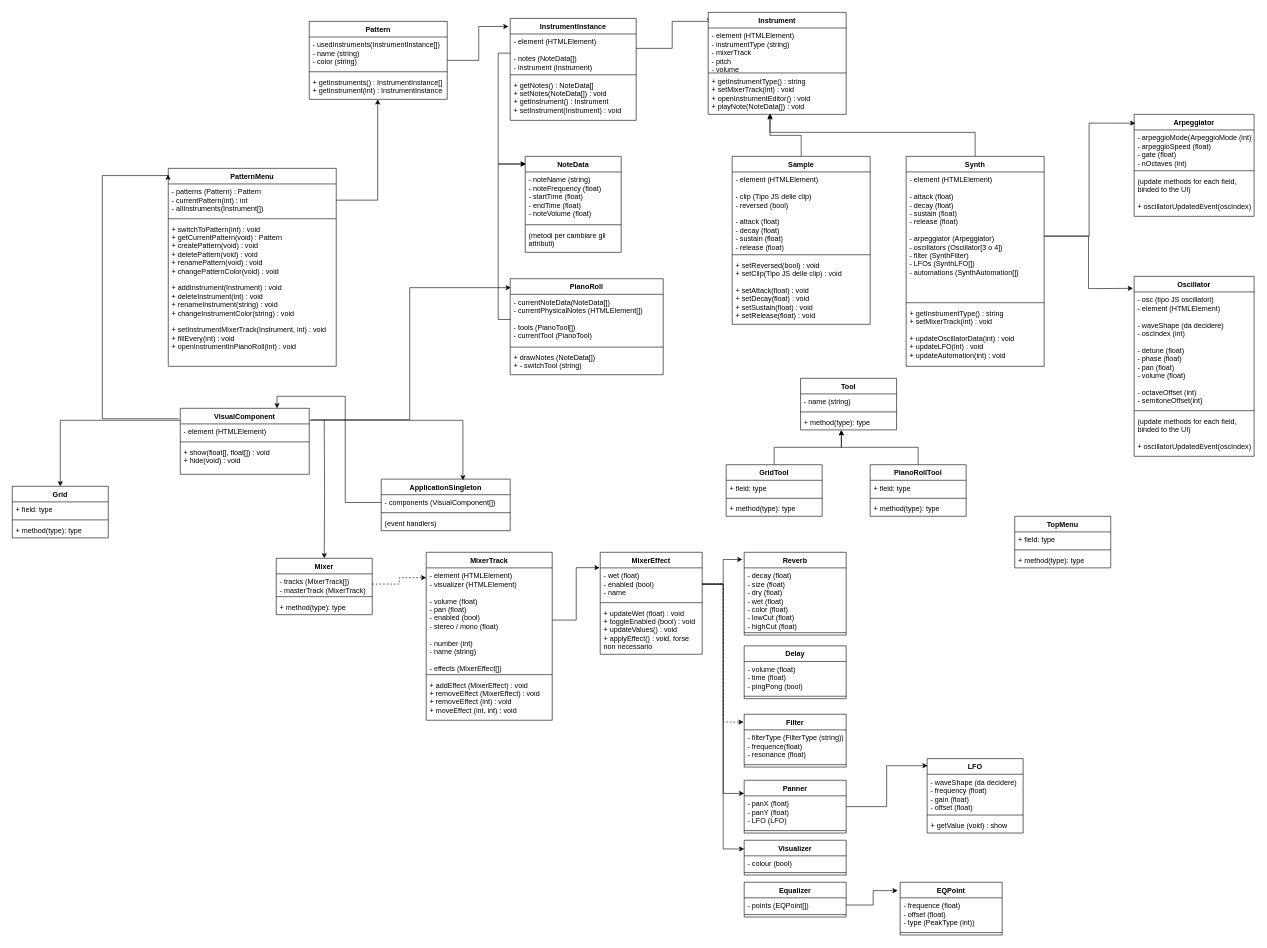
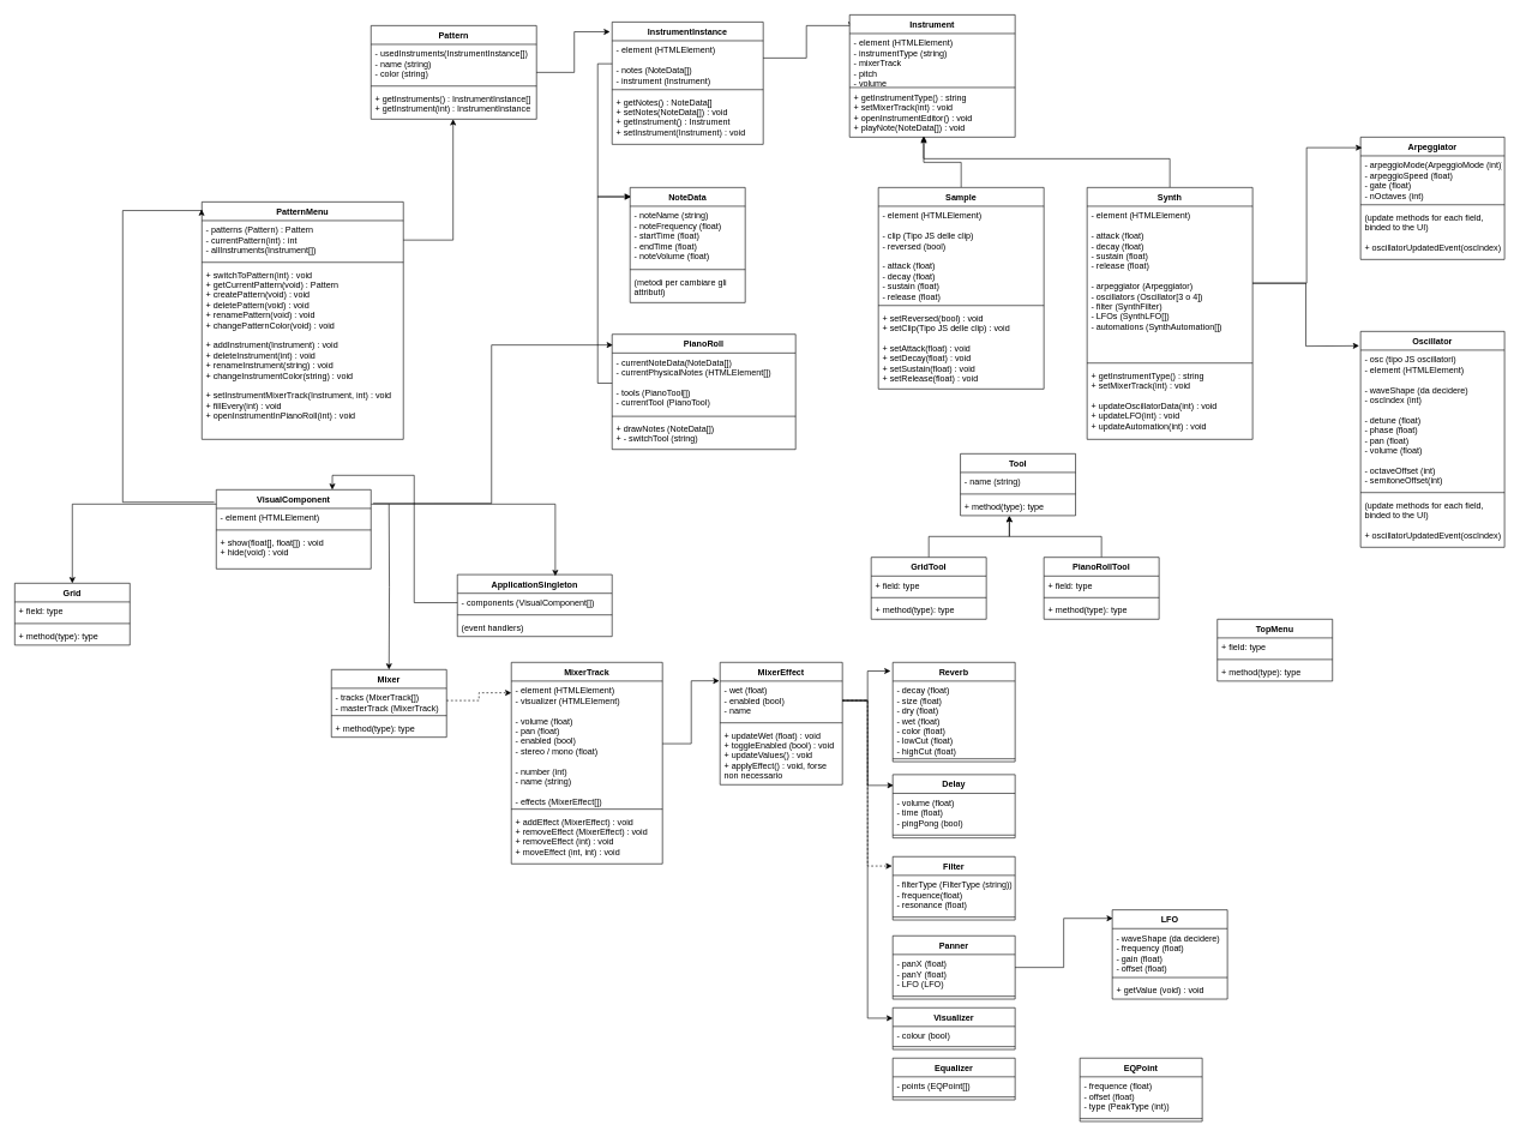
+ <mxCell id="125" style="edgeStyle=orthogonalEdgeStyle;rounded=0;orthogonalLoop=1;jettySize=auto;html=1;entryX=0.006;entryY=0.17;entryDx=0;entryDy=0;entryPerimeter=0;" parent="1" source="97" target="104" edge="1"><mxGeometry relative="1" as="geometry" /></mxCell>
- <mxCell id="127" style="edgeStyle=orthogonalEdgeStyle;rounded=0;orthogonalLoop=1;jettySize=auto;html=1;entryX=0;entryY=0.25;entryDx=0;entryDy=0;" parent="1" source="97" target="111" edge="1"><mxGeometry relative="1" as="geometry" /></mxCell>
- <mxCell id="132" value="+ getValue (void) : show" style="text;strokeColor=none;fillColor=none;align=left;verticalAlign=top;spacingLeft=4;spacingRight=4;overflow=hidden;rotatable=0;points=[[0,0.5],[1,0.5]];portConstraint=eastwest;" parent="129" vertex="1"><mxGeometry y="98" width="160" height="26" as="geometry" /></mxCell>
+ <mxCell id="132" value="+ getValue (void) : void" style="text;strokeColor=none;fillColor=none;align=left;verticalAlign=top;spacingLeft=4;spacingRight=4;overflow=hidden;rotatable=0;points=[[0,0.5],[1,0.5]];portConstraint=eastwest;" parent="129" vertex="1"><mxGeometry y="98" width="160" height="26" as="geometry" /></mxCell>
- <mxCell id="117" style="edgeStyle=orthogonalEdgeStyle;rounded=0;orthogonalLoop=1;jettySize=auto;html=1;entryX=-0.024;entryY=0.159;entryDx=0;entryDy=0;entryPerimeter=0;exitX=1;exitY=0.5;exitDx=0;exitDy=0;" parent="1" source="119" target="121" edge="1"><mxGeometry relative="1" as="geometry" /></mxCell>
